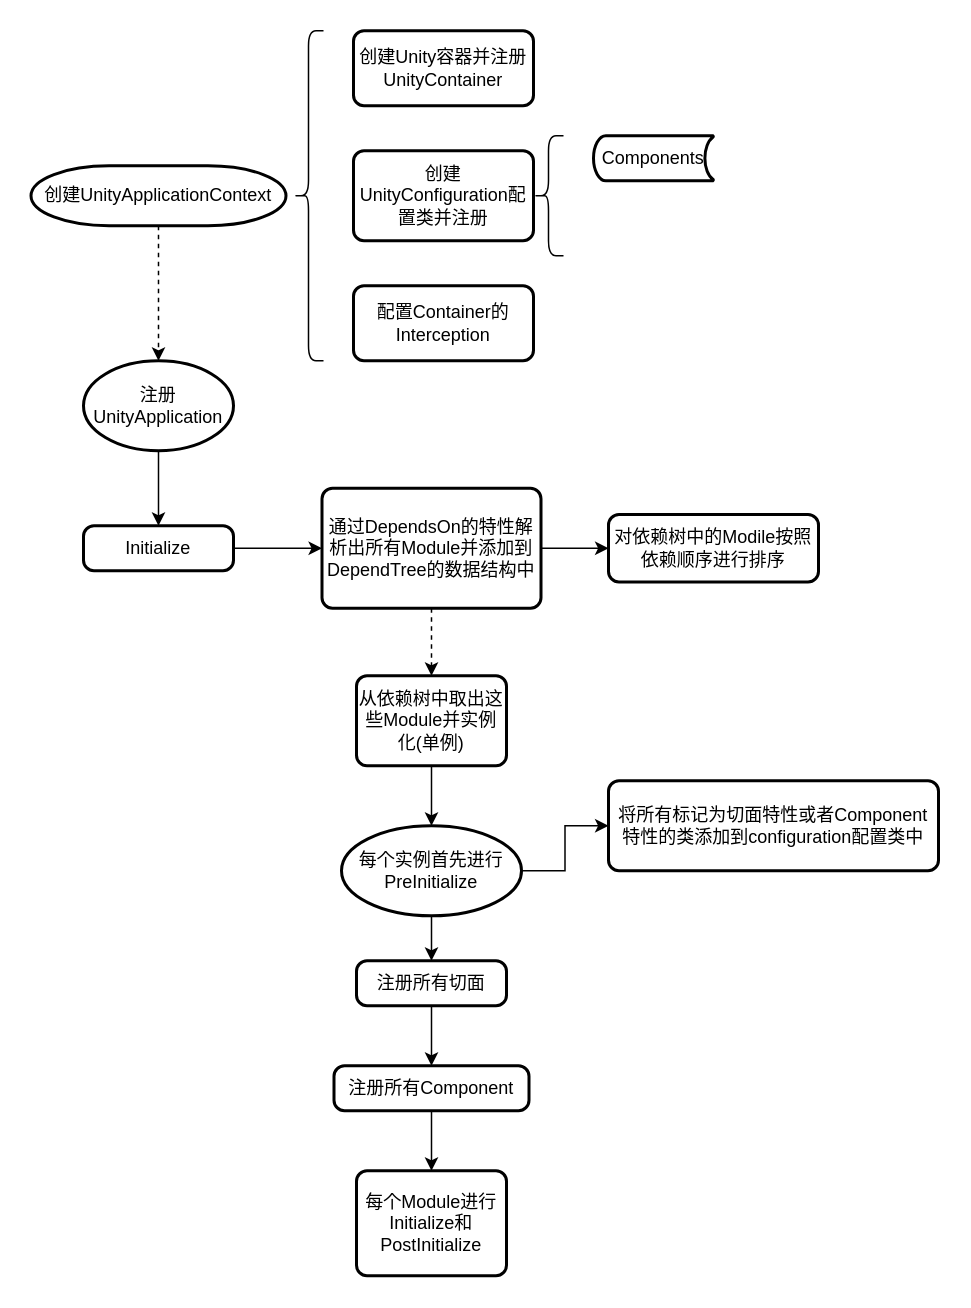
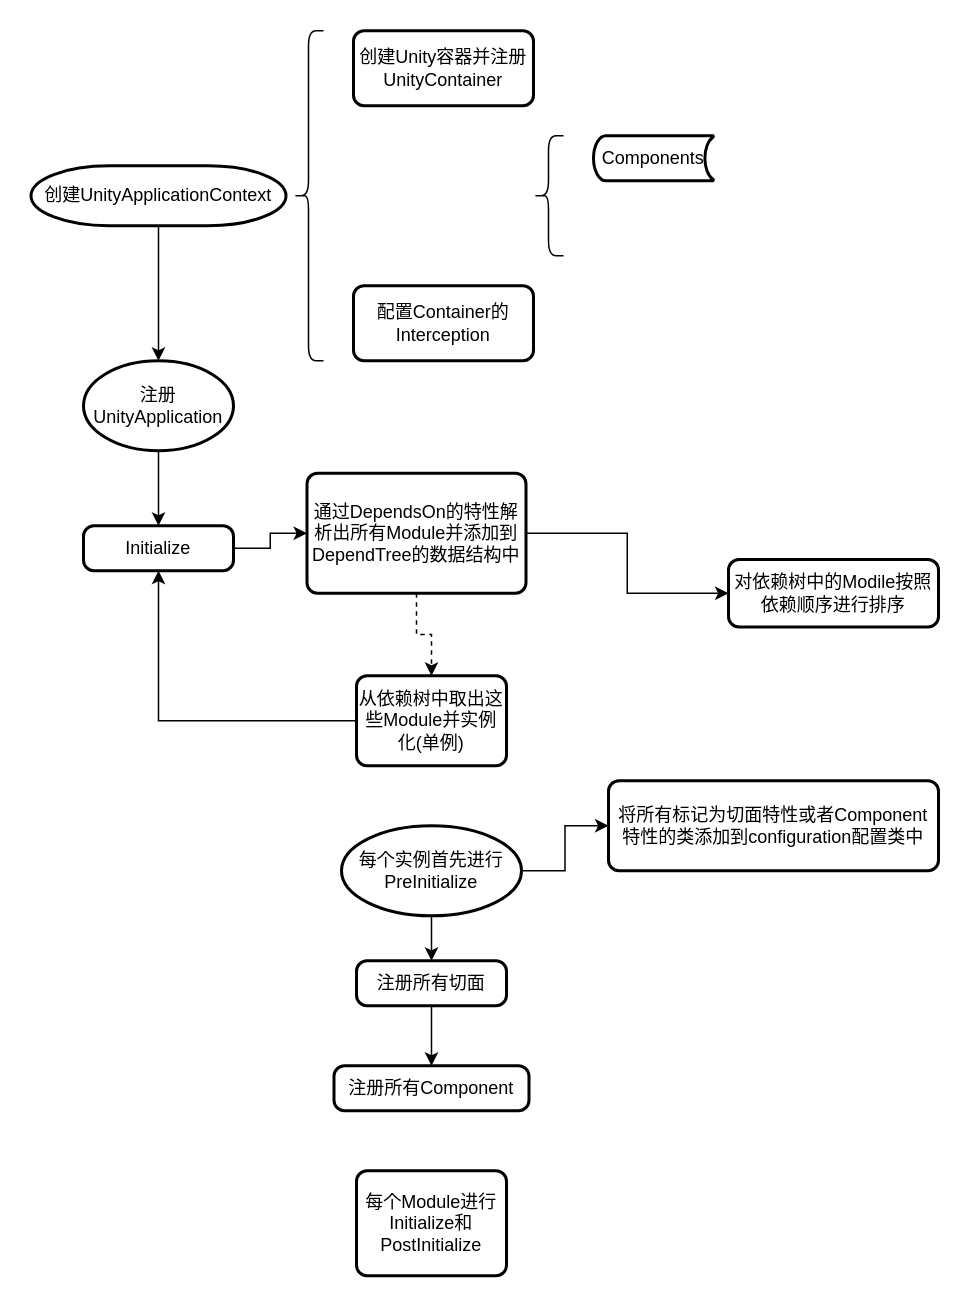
- <mxCell id="5" value="创建UnityConfiguration配置类并注册" style="rounded=1;whiteSpace=wrap;html=1;absoluteArcSize=1;arcSize=14;strokeWidth=2;" vertex="1" parent="1"><mxGeometry x="235" y="100" width="120" height="60" as="geometry" /></mxCell>
- <mxCell id="2" style="edgeStyle=orthogonalEdgeStyle;rounded=0;orthogonalLoop=1;jettySize=auto;html=1;entryX=0.5;entryY=0;entryDx=0;entryDy=0;entryPerimeter=0;dashed=1;" edge="1" parent="1" source="3" target="11"><mxGeometry relative="1" as="geometry" /></mxCell>
+ <mxCell id="2" style="edgeStyle=orthogonalEdgeStyle;rounded=0;orthogonalLoop=1;jettySize=auto;html=1;entryX=0.5;entryY=0;entryDx=0;entryDy=0;entryPerimeter=0;" edge="1" parent="1" source="3" target="11"><mxGeometry relative="1" as="geometry" /></mxCell>
- <mxCell id="16" value="通过DependsOn的特性解析出所有Module并添加到DependTree的数据结构中" style="rounded=1;whiteSpace=wrap;html=1;absoluteArcSize=1;arcSize=14;strokeWidth=2;" vertex="1" parent="1"><mxGeometry x="214" y="325" width="146" height="80" as="geometry" /></mxCell>
+ <mxCell id="16" value="通过DependsOn的特性解析出所有Module并添加到DependTree的数据结构中" style="rounded=1;whiteSpace=wrap;html=1;absoluteArcSize=1;arcSize=14;strokeWidth=2;" vertex="1" parent="1"><mxGeometry x="204" y="315" width="146" height="80" as="geometry" /></mxCell>
- <mxCell id="17" value="对依赖树中的Modile按照依赖顺序进行排序" style="rounded=1;whiteSpace=wrap;html=1;absoluteArcSize=1;arcSize=14;strokeWidth=2;" vertex="1" parent="1"><mxGeometry x="405" y="342.5" width="140" height="45" as="geometry" /></mxCell>
+ <mxCell id="17" value="对依赖树中的Modile按照依赖顺序进行排序" style="rounded=1;whiteSpace=wrap;html=1;absoluteArcSize=1;arcSize=14;strokeWidth=2;" vertex="1" parent="1"><mxGeometry x="485" y="372.5" width="140" height="45" as="geometry" /></mxCell>
- <mxCell id="18" style="edgeStyle=orthogonalEdgeStyle;rounded=0;orthogonalLoop=1;jettySize=auto;html=1;entryX=0.5;entryY=0;entryDx=0;entryDy=0;entryPerimeter=0;" edge="1" parent="1" source="19" target="22"><mxGeometry relative="1" as="geometry" /></mxCell>
+ <mxCell id="18" style="edgeStyle=orthogonalEdgeStyle;rounded=0;orthogonalLoop=1;jettySize=auto;html=1;" edge="1" parent="1" source="19" target="13"><mxGeometry relative="1" as="geometry" /></mxCell>
- <mxCell id="25" style="edgeStyle=orthogonalEdgeStyle;rounded=0;orthogonalLoop=1;jettySize=auto;html=1;entryX=0.5;entryY=0;entryDx=0;entryDy=0;" edge="1" parent="1" source="26" target="28"><mxGeometry relative="1" as="geometry" /></mxCell>
